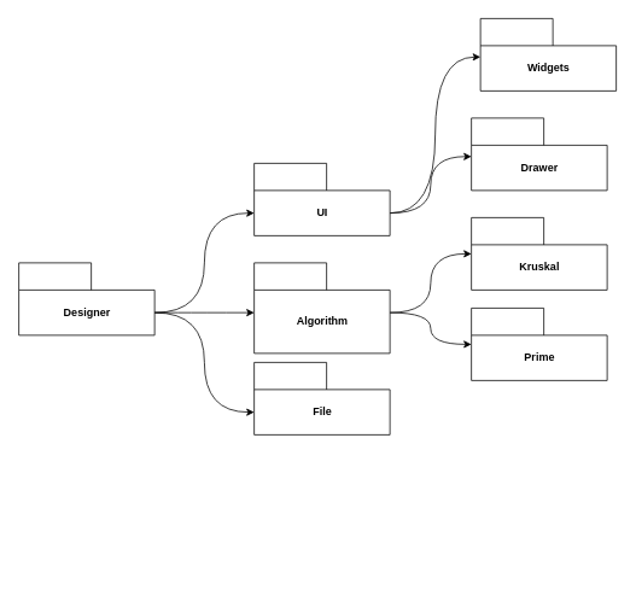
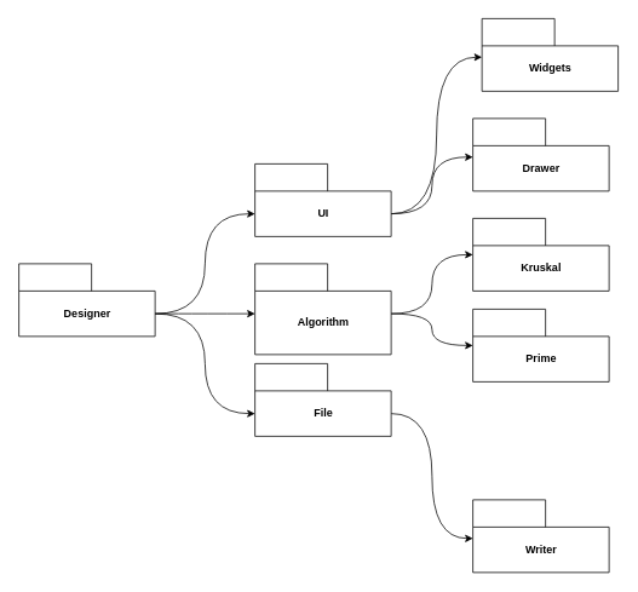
+ <mxCell id="12" value="" style="edgeStyle=orthogonalEdgeStyle;curved=1;html=1;entryX=0;entryY=0;entryDx=0;entryDy=42.5;entryPerimeter=0;exitX=0;exitY=0;exitDx=150;exitDy=55;exitPerimeter=0;" edge="1" parent="1" source="13" target="18"><mxGeometry relative="1" as="geometry" /></mxCell>
+ <mxCell id="18" value="Writer" style="shape=folder;fontStyle=1;tabWidth=80;tabHeight=30;tabPosition=left;html=1;boundedLbl=1;" vertex="1" parent="1"><mxGeometry x="520" y="550" width="150" height="80" as="geometry" /></mxCell>
